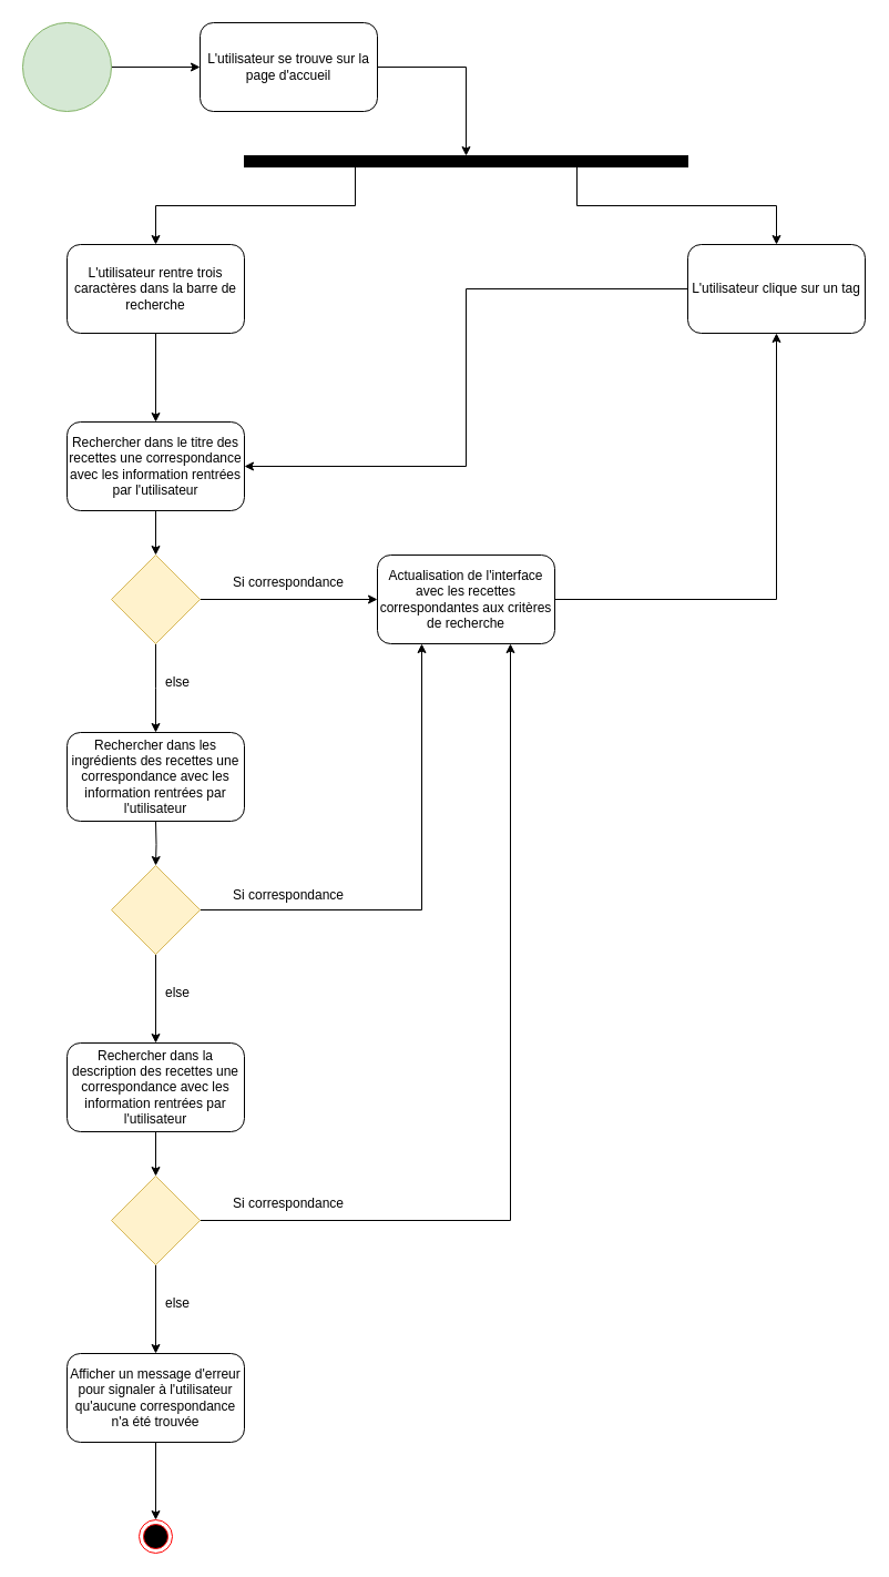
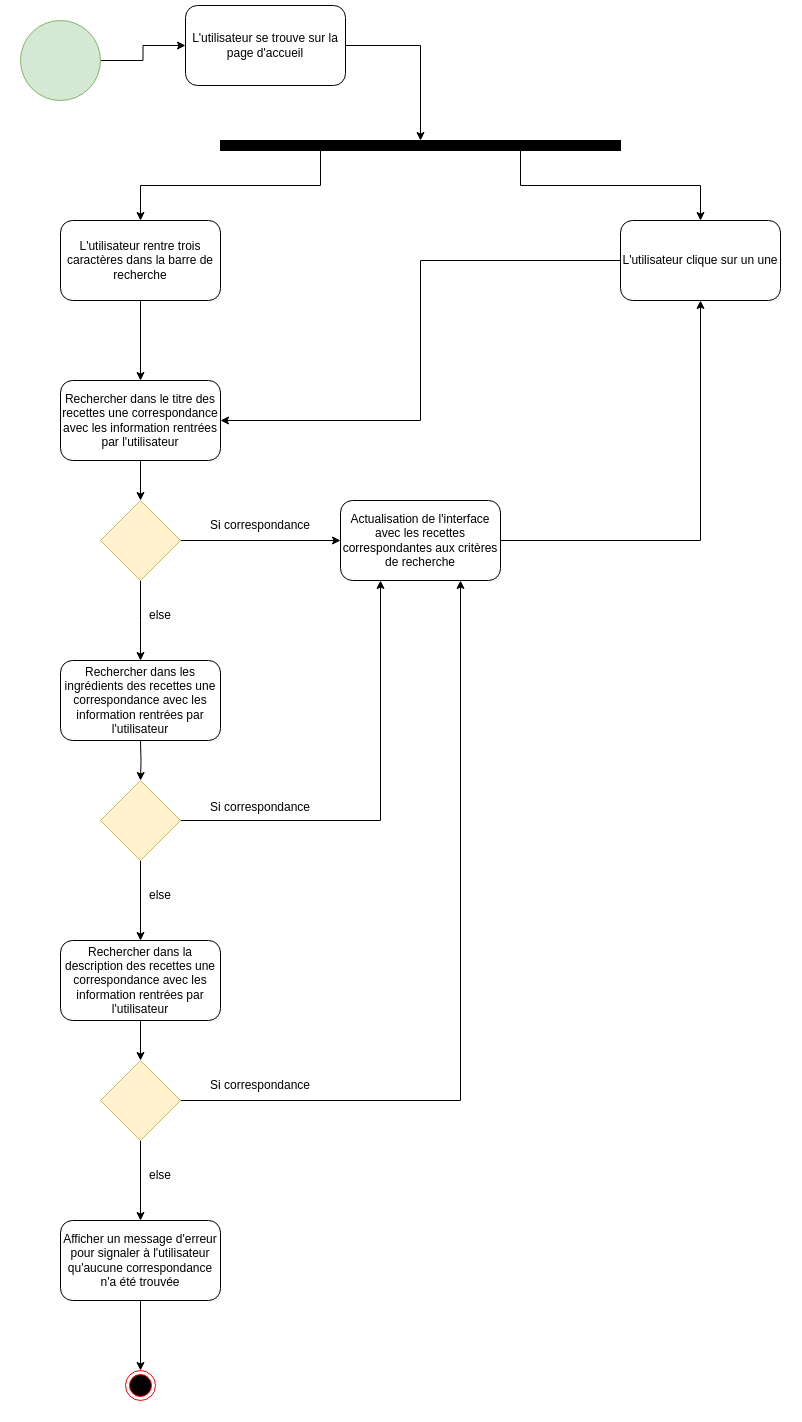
- <mxCell id="5" value="L'utilisateur se trouve sur la page d'accueil" style="rounded=1;whiteSpace=wrap;html=1;" vertex="1" parent="1"><mxGeometry x="180" y="20" width="160" height="80" as="geometry" /></mxCell>
+ <mxCell id="5" value="L'utilisateur se trouve sur la page d'accueil" style="rounded=1;whiteSpace=wrap;html=1;" vertex="1" parent="1"><mxGeometry x="185" y="5" width="160" height="80" as="geometry" /></mxCell>
- <mxCell id="12" value="L'utilisateur clique sur un tag" style="rounded=1;whiteSpace=wrap;html=1;fillColor=#FFFFFF;" vertex="1" parent="1"><mxGeometry x="620" y="220" width="160" height="80" as="geometry" /></mxCell>
+ <mxCell id="12" value="L'utilisateur clique sur un une" style="rounded=1;whiteSpace=wrap;html=1;fillColor=#FFFFFF;" vertex="1" parent="1"><mxGeometry x="620" y="220" width="160" height="80" as="geometry" /></mxCell>
